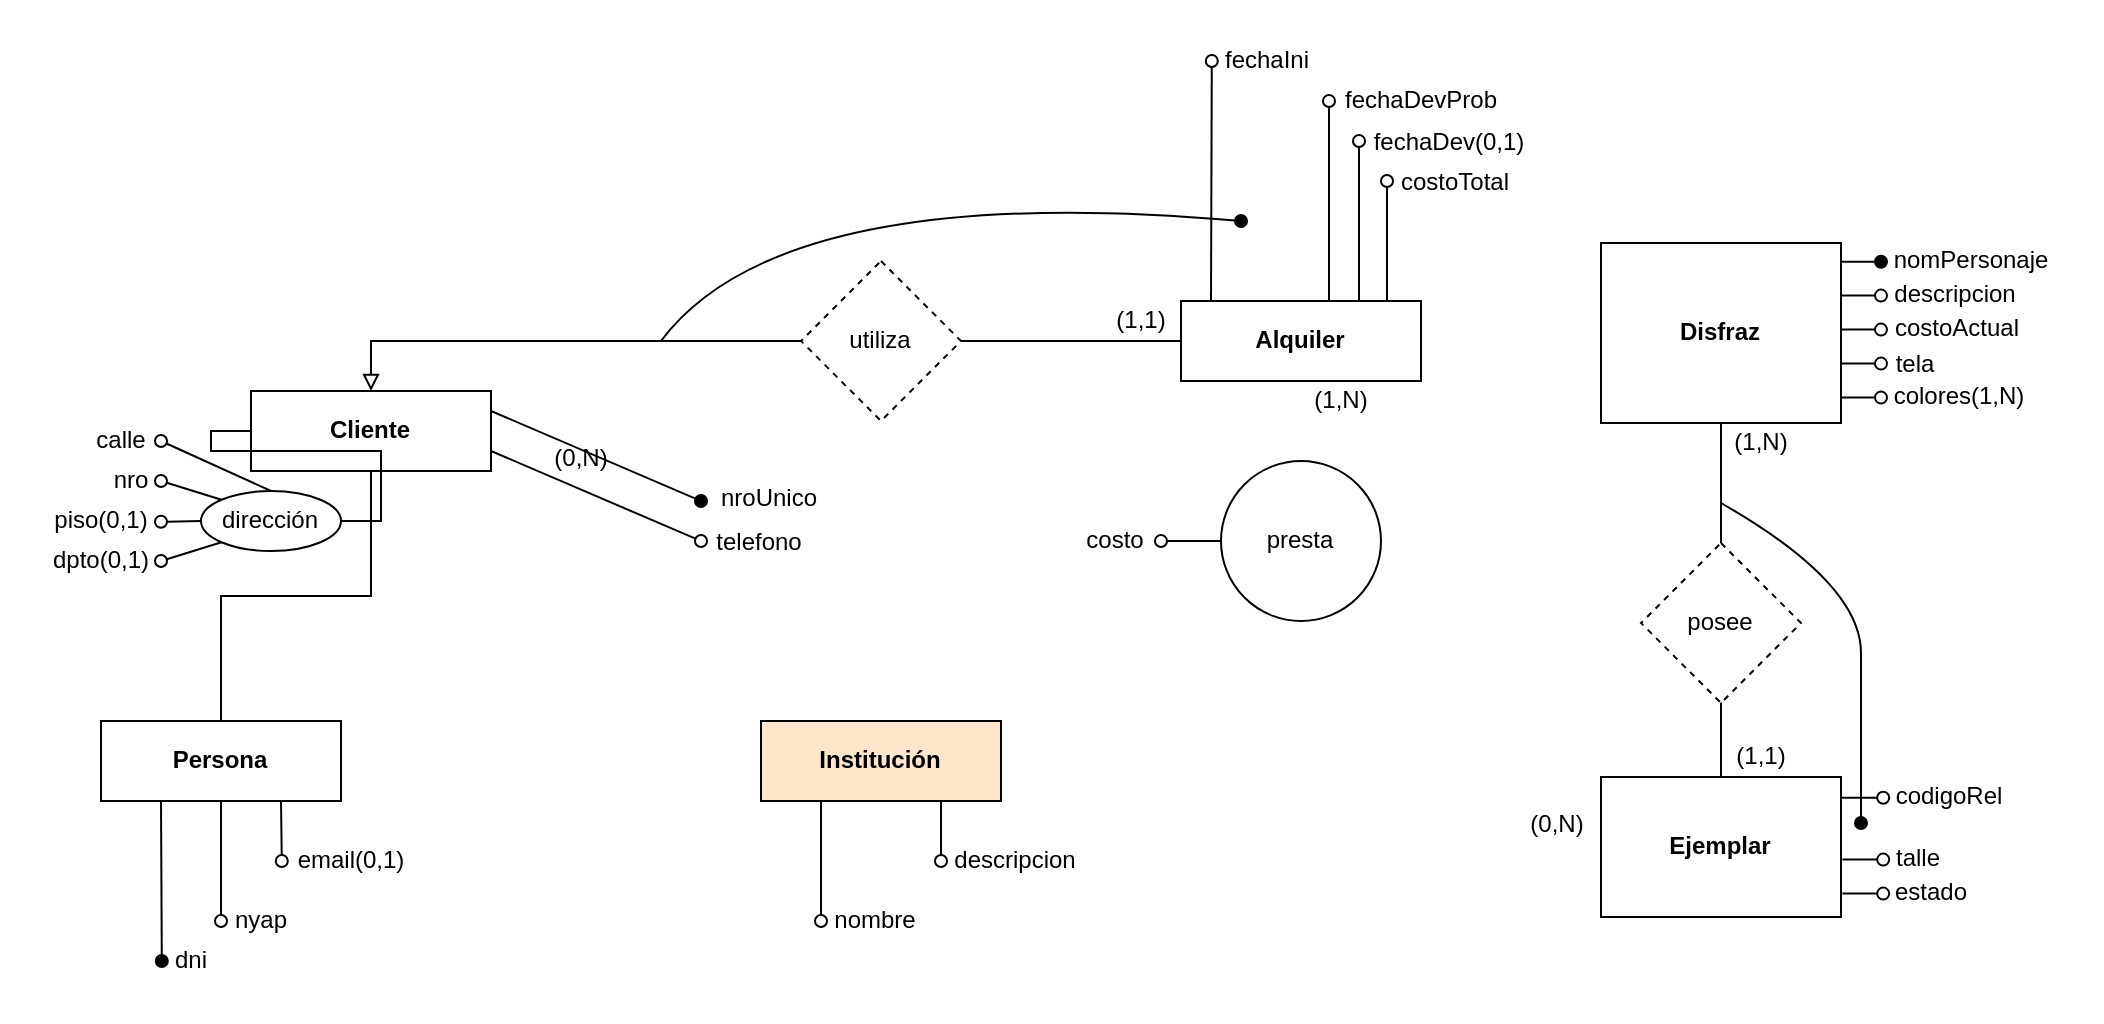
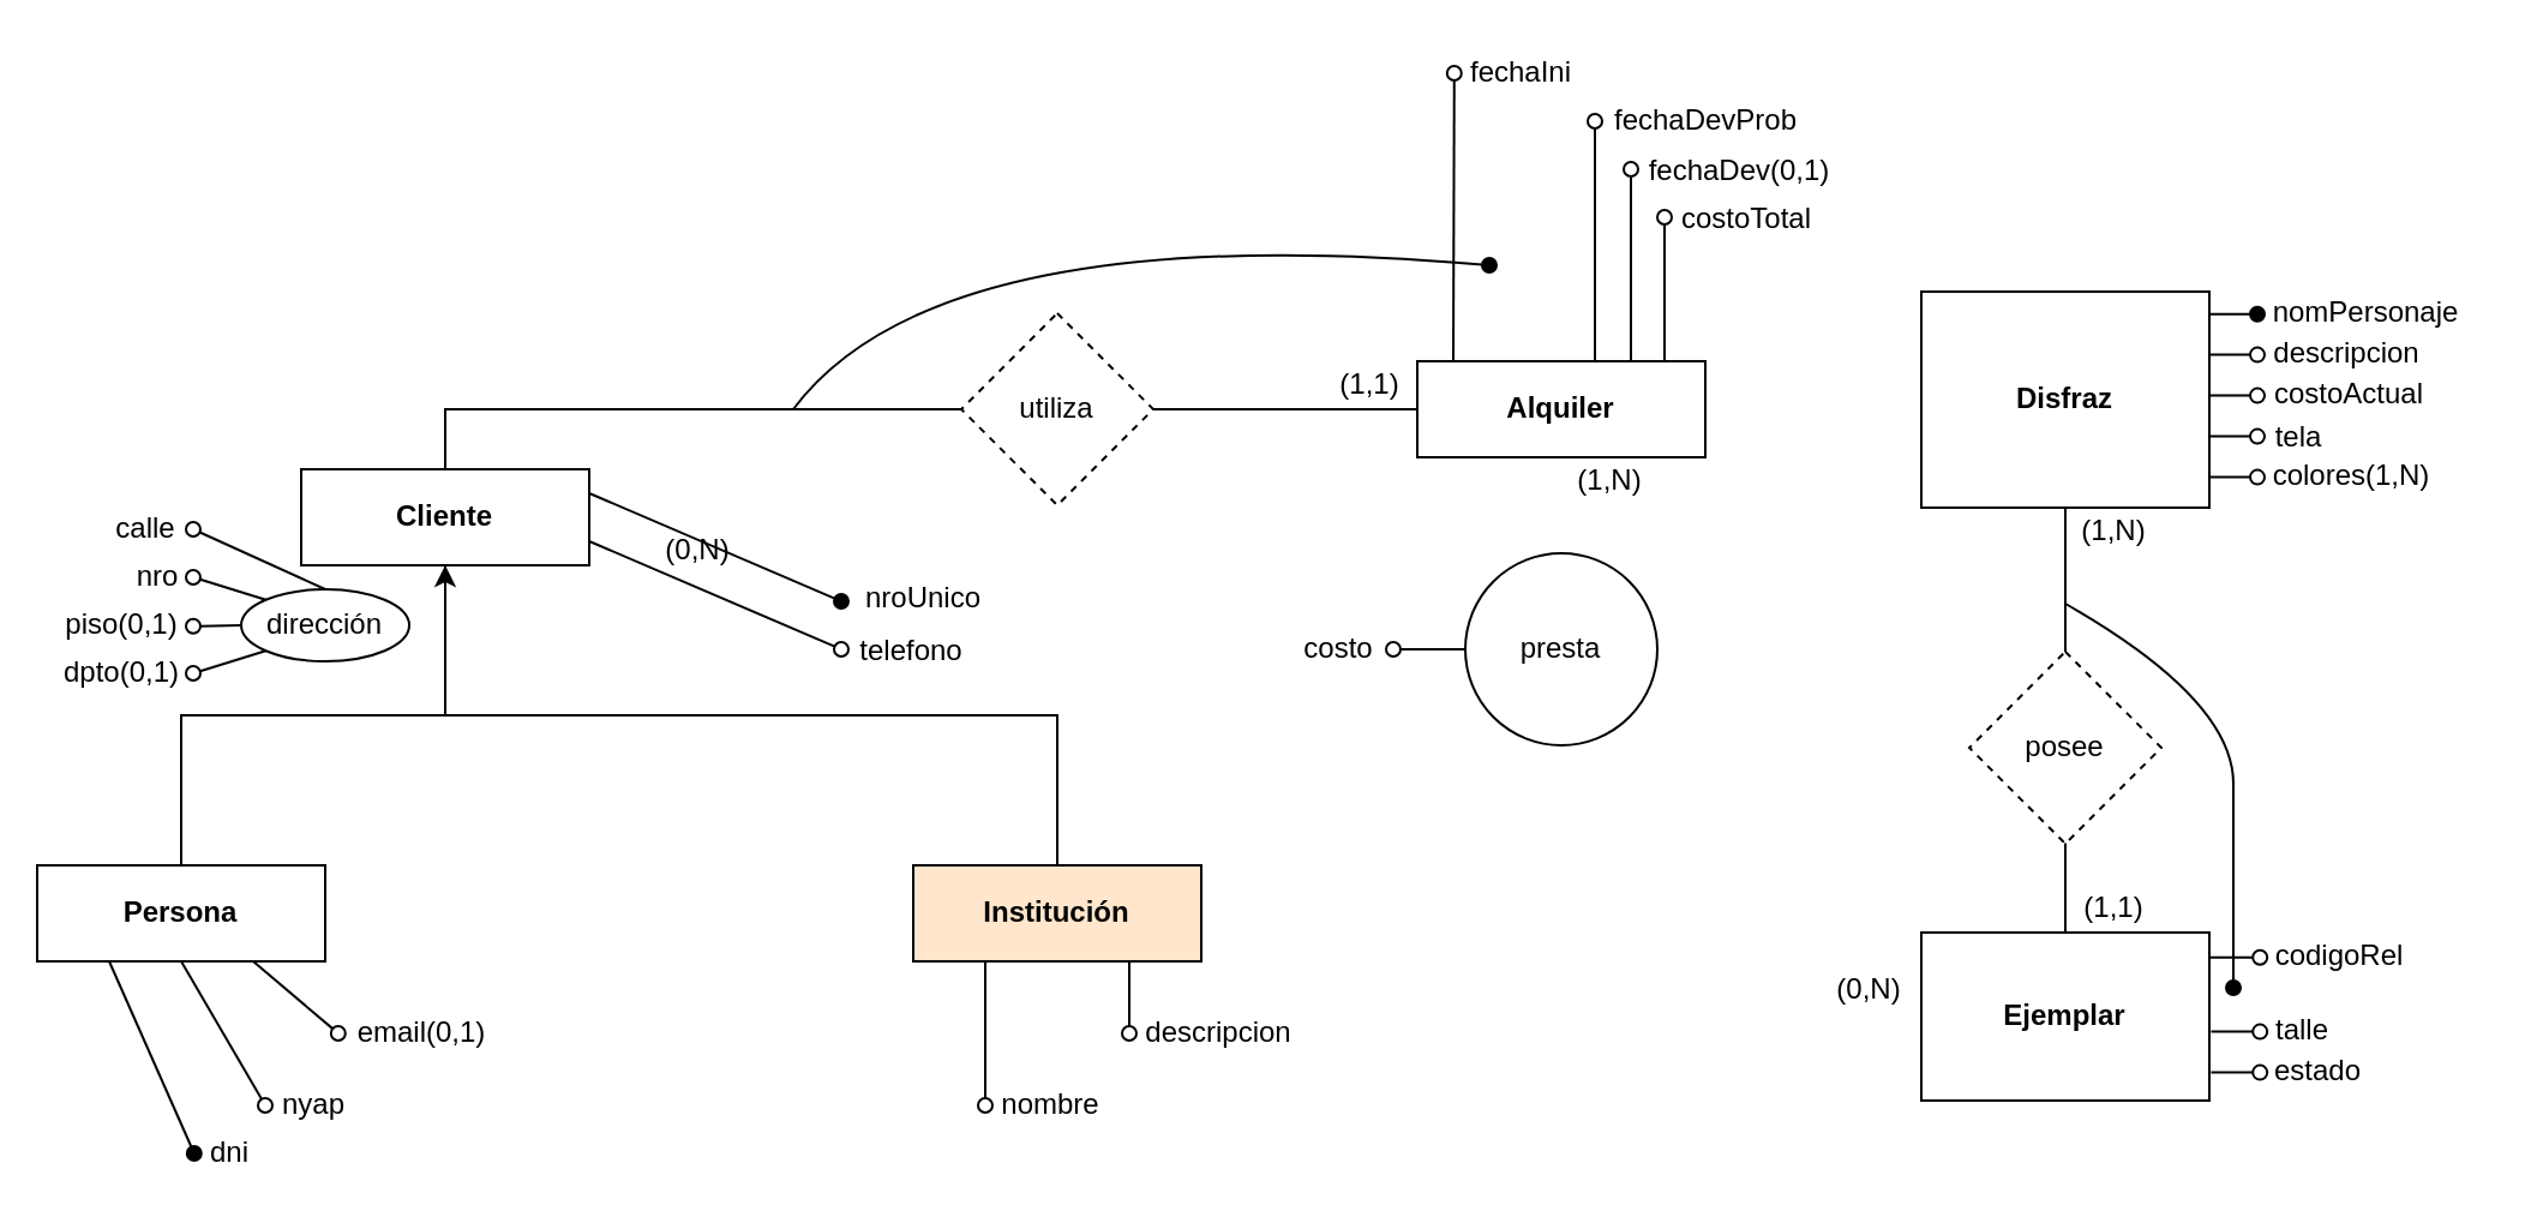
- <mxCell id="26" style="edgeStyle=orthogonalEdgeStyle;rounded=0;orthogonalLoop=1;jettySize=auto;html=1;exitX=0;exitY=0.5;exitDx=0;exitDy=0;entryX=0.5;entryY=0;entryDx=0;entryDy=0;endArrow=block;endFill=0;" parent="1" source="27" target="8" edge="1"><mxGeometry relative="1" as="geometry" /></mxCell>
+ <mxCell id="26" style="edgeStyle=orthogonalEdgeStyle;rounded=0;orthogonalLoop=1;jettySize=auto;html=1;exitX=0;exitY=0.5;exitDx=0;exitDy=0;entryX=0.5;entryY=0;entryDx=0;entryDy=0;endArrow=none;endFill=0;" parent="1" source="27" target="8" edge="1"><mxGeometry relative="1" as="geometry" /></mxCell>
- <mxCell id="51" style="edgeStyle=orthogonalEdgeStyle;rounded=0;orthogonalLoop=1;jettySize=auto;html=1;exitX=1;exitY=0.5;exitDx=0;exitDy=0;entryX=0;entryY=0.5;entryDx=0;entryDy=0;endArrow=none;endFill=0;" parent="1" source="56" target="8" edge="1"><mxGeometry relative="1" as="geometry" /></mxCell>
+ <mxCell id="16" style="edgeStyle=orthogonalEdgeStyle;rounded=0;orthogonalLoop=1;jettySize=auto;html=1;exitX=0.5;exitY=0;exitDx=0;exitDy=0;entryX=0.5;entryY=1;entryDx=0;entryDy=0;endArrow=classic;endFill=1;" parent="1" source="19" target="8" edge="1"><mxGeometry relative="1" as="geometry" /></mxCell>
- <mxCell id="15" value="Persona" style="rounded=0;whiteSpace=wrap;html=1;fontStyle=1" parent="1" vertex="1"><mxGeometry x="50" y="360" width="120" height="40" as="geometry" /></mxCell>
+ <mxCell id="15" value="Persona" style="rounded=0;whiteSpace=wrap;html=1;fontStyle=1" parent="1" vertex="1"><mxGeometry x="15" y="360" width="120" height="40" as="geometry" /></mxCell>
